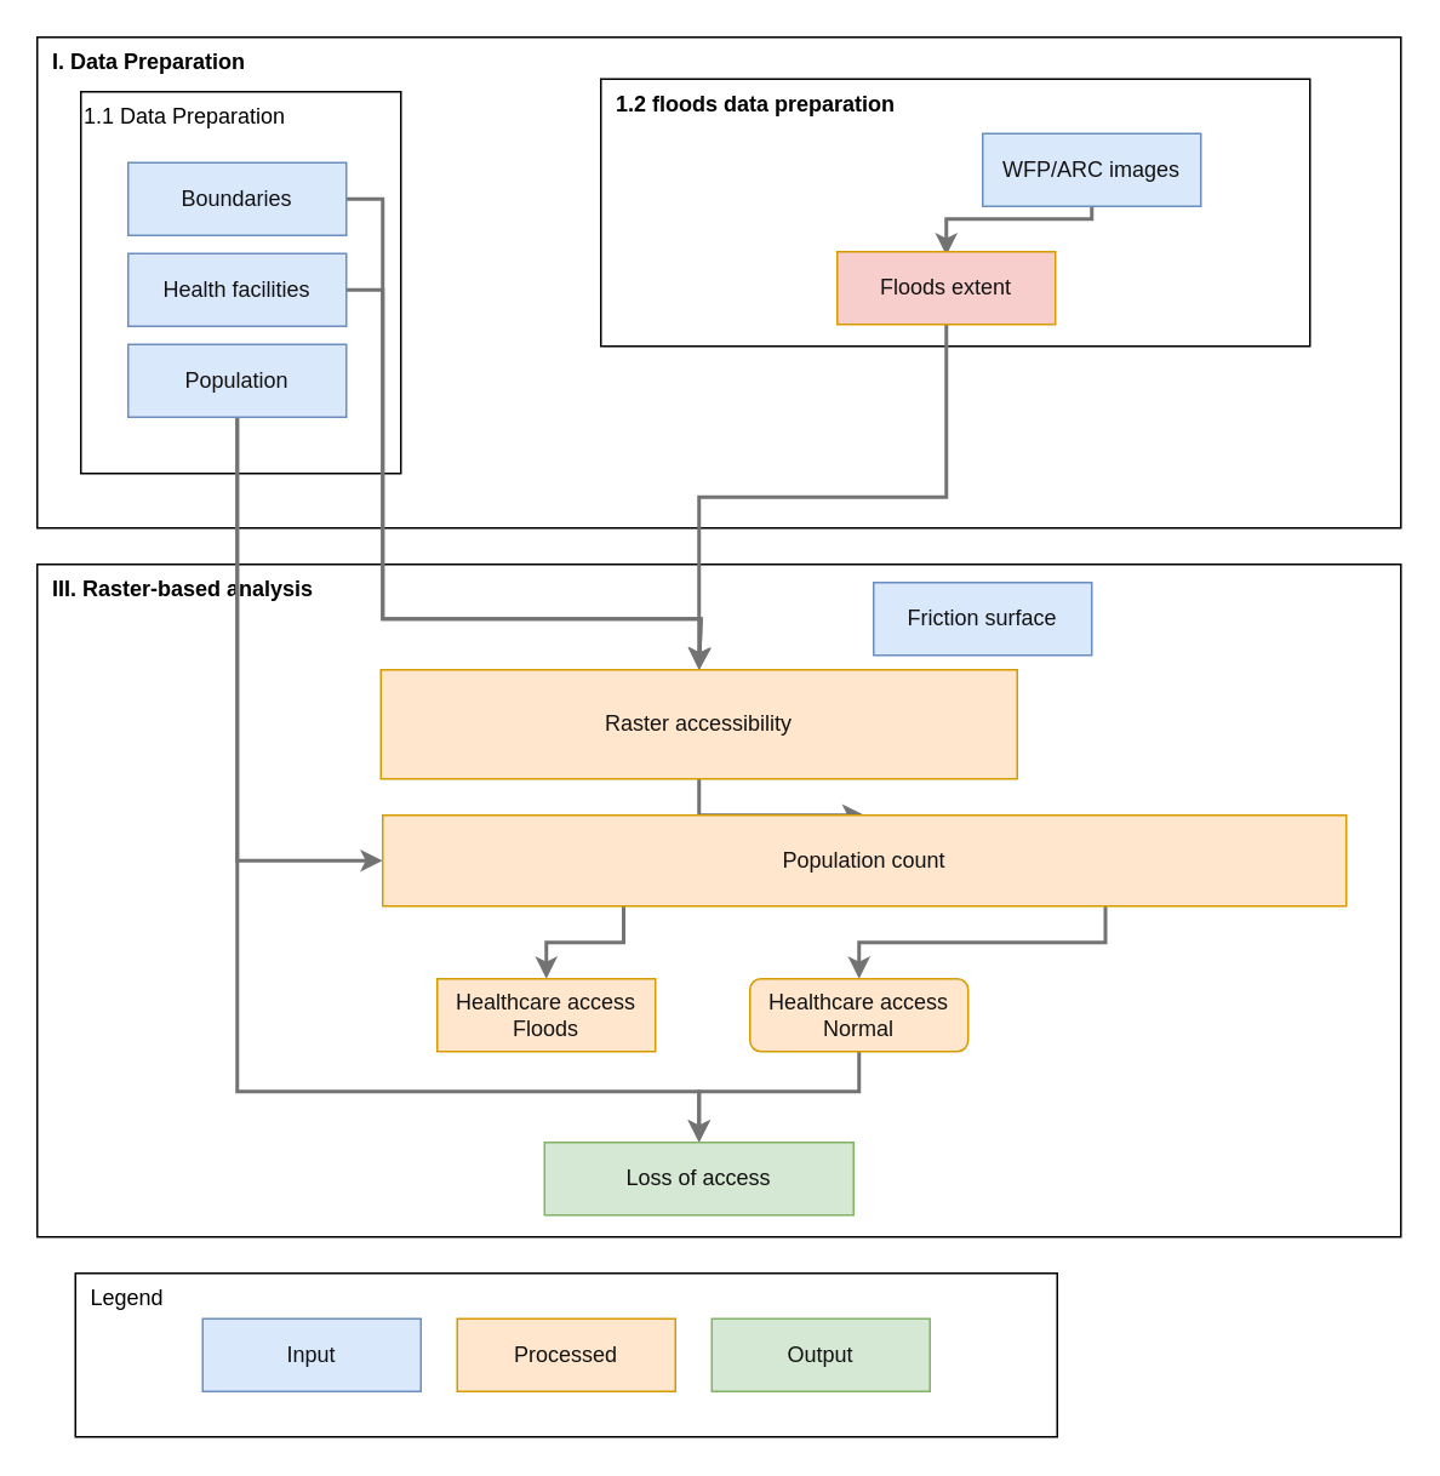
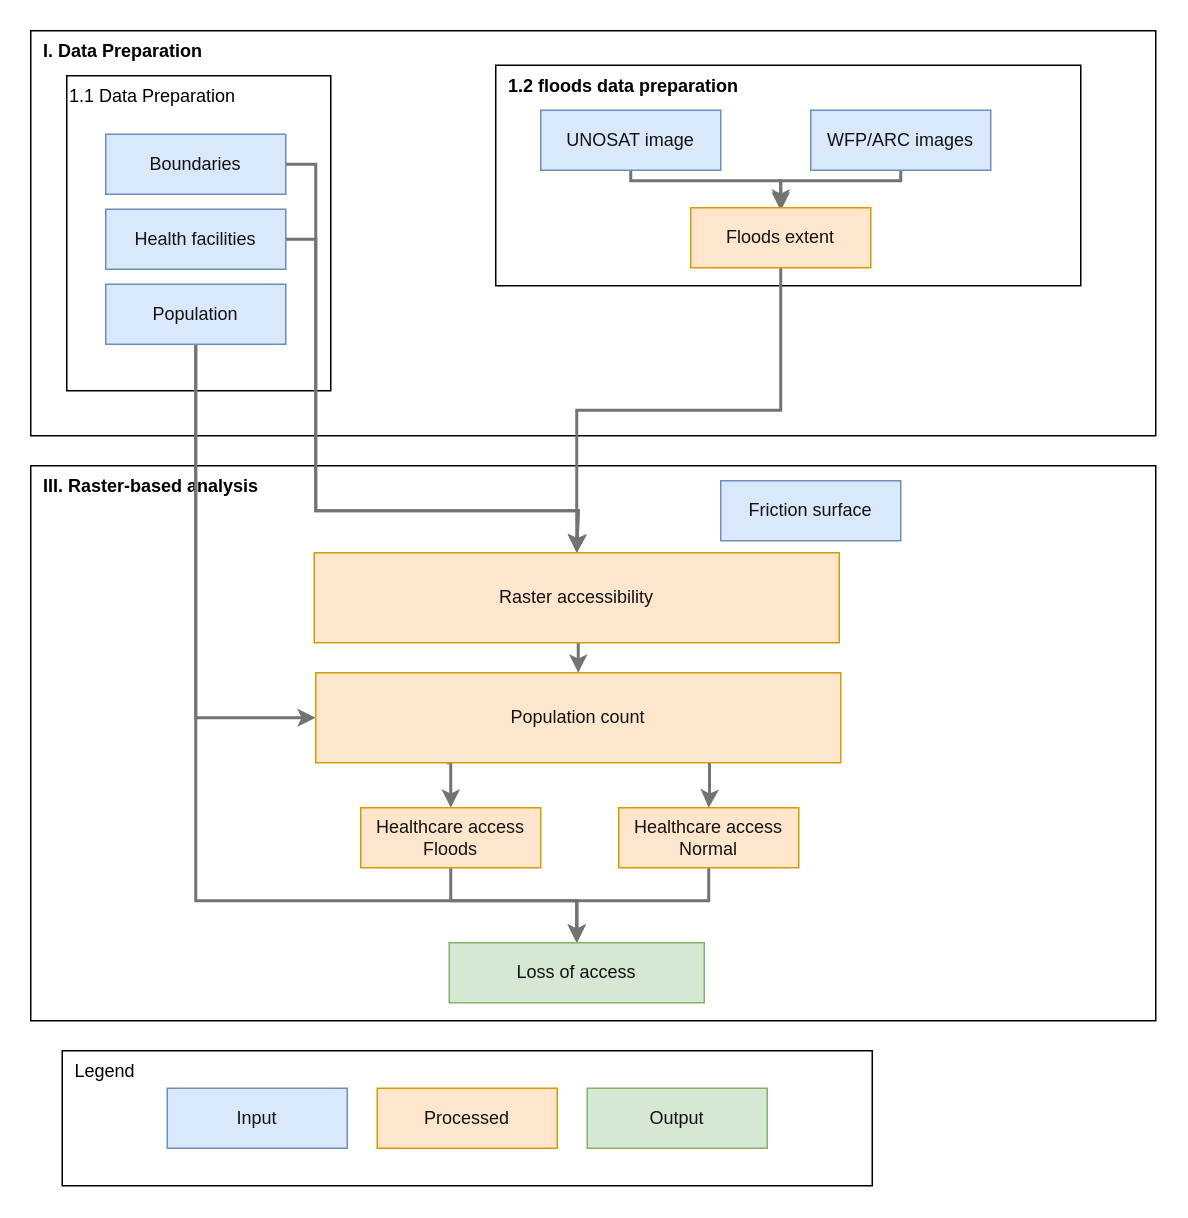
+ <mxCell id="14" value="UNOSAT image" style="rounded=0;whiteSpace=wrap;html=1;verticalAlign=middle;align=center;fillColor=#dae8fc;strokeColor=#6c8ebf;fontColor=#121212;" parent="1" vertex="1"><mxGeometry x="360" y="73" width="120" height="40" as="geometry" /></mxCell>
+ <mxCell id="13" style="edgeStyle=orthogonalEdgeStyle;rounded=0;orthogonalLoop=1;jettySize=auto;html=1;entryX=0.5;entryY=0;entryDx=0;entryDy=0;strokeColor=#737373;strokeWidth=2;" parent="1" source="14" target="18" edge="1"><mxGeometry relative="1" as="geometry"><Array as="points"><mxPoint x="420" y="120" /><mxPoint x="520" y="120" /></Array></mxGeometry></mxCell>
- <mxCell id="18" value="Floods extent" style="rounded=0;whiteSpace=wrap;html=1;verticalAlign=middle;align=center;fillColor=#f8cecc;strokeColor=#d79b00;fontColor=#121212;" parent="1" vertex="1"><mxGeometry x="460" y="138" width="120" height="40" as="geometry" /></mxCell>
+ <mxCell id="18" value="Floods extent" style="rounded=0;whiteSpace=wrap;html=1;verticalAlign=middle;align=center;fillColor=#ffe6cc;strokeColor=#d79b00;fontColor=#121212;" parent="1" vertex="1"><mxGeometry x="460" y="138" width="120" height="40" as="geometry" /></mxCell>
- <mxCell id="23" value="Population count" style="rounded=0;whiteSpace=wrap;html=1;align=center;verticalAlign=middle;fillColor=#ffe6cc;strokeColor=#d79b00;fontColor=#121212;" parent="1" vertex="1"><mxGeometry x="210" y="448" width="530" height="50" as="geometry" /></mxCell>
+ <mxCell id="23" value="Population count" style="rounded=0;whiteSpace=wrap;html=1;align=center;verticalAlign=middle;fillColor=#ffe6cc;strokeColor=#d79b00;fontColor=#121212;" parent="1" vertex="1"><mxGeometry x="210" y="448" width="350" height="60" as="geometry" /></mxCell>
- <mxCell id="11" style="edgeStyle=orthogonalEdgeStyle;rounded=0;orthogonalLoop=1;jettySize=auto;html=1;exitX=0.5;exitY=1;exitDx=0;exitDy=0;entryX=0.5;entryY=0;entryDx=0;entryDy=0;strokeColor=#737373;strokeWidth=2;" parent="1" source="12" target="28" edge="1"><mxGeometry relative="1" as="geometry"><Array as="points"><mxPoint x="130" y="600" /><mxPoint x="384" y="600" /></Array></mxGeometry></mxCell>
+ <mxCell id="11" style="edgeStyle=orthogonalEdgeStyle;rounded=0;orthogonalLoop=1;jettySize=auto;html=1;exitX=0.5;exitY=1;exitDx=0;exitDy=0;entryX=0.5;entryY=0;entryDx=0;entryDy=0;strokeColor=#737373;strokeWidth=2;endArrow=open;" parent="1" source="12" target="28" edge="1"><mxGeometry relative="1" as="geometry"><Array as="points"><mxPoint x="130" y="600" /><mxPoint x="384" y="600" /></Array></mxGeometry></mxCell>
- <mxCell id="25" value="&lt;div&gt;Healthcare access&lt;/div&gt;&lt;div&gt;Normal&lt;br&gt;&lt;/div&gt;" style="whiteSpace=wrap;html=1;verticalAlign=middle;align=center;fillColor=#ffe6cc;strokeColor=#d79b00;fontColor=#121212;rounded=1;" parent="1" vertex="1"><mxGeometry x="412" y="538" width="120" height="40" as="geometry" /></mxCell>
+ <mxCell id="25" value="&lt;div&gt;Healthcare access&lt;/div&gt;&lt;div&gt;Normal&lt;br&gt;&lt;/div&gt;" style="rounded=0;whiteSpace=wrap;html=1;verticalAlign=middle;align=center;fillColor=#ffe6cc;strokeColor=#d79b00;fontColor=#121212;" parent="1" vertex="1"><mxGeometry x="412" y="538" width="120" height="40" as="geometry" /></mxCell>
+ <mxCell id="26" style="edgeStyle=orthogonalEdgeStyle;rounded=0;orthogonalLoop=1;jettySize=auto;html=1;exitX=0.5;exitY=1;exitDx=0;exitDy=0;entryX=0.5;entryY=0;entryDx=0;entryDy=0;strokeColor=#737373;strokeWidth=2;" parent="1" source="27" target="28" edge="1"><mxGeometry relative="1" as="geometry"><Array as="points"><mxPoint x="300" y="600" /><mxPoint x="384" y="600" /></Array></mxGeometry></mxCell>
